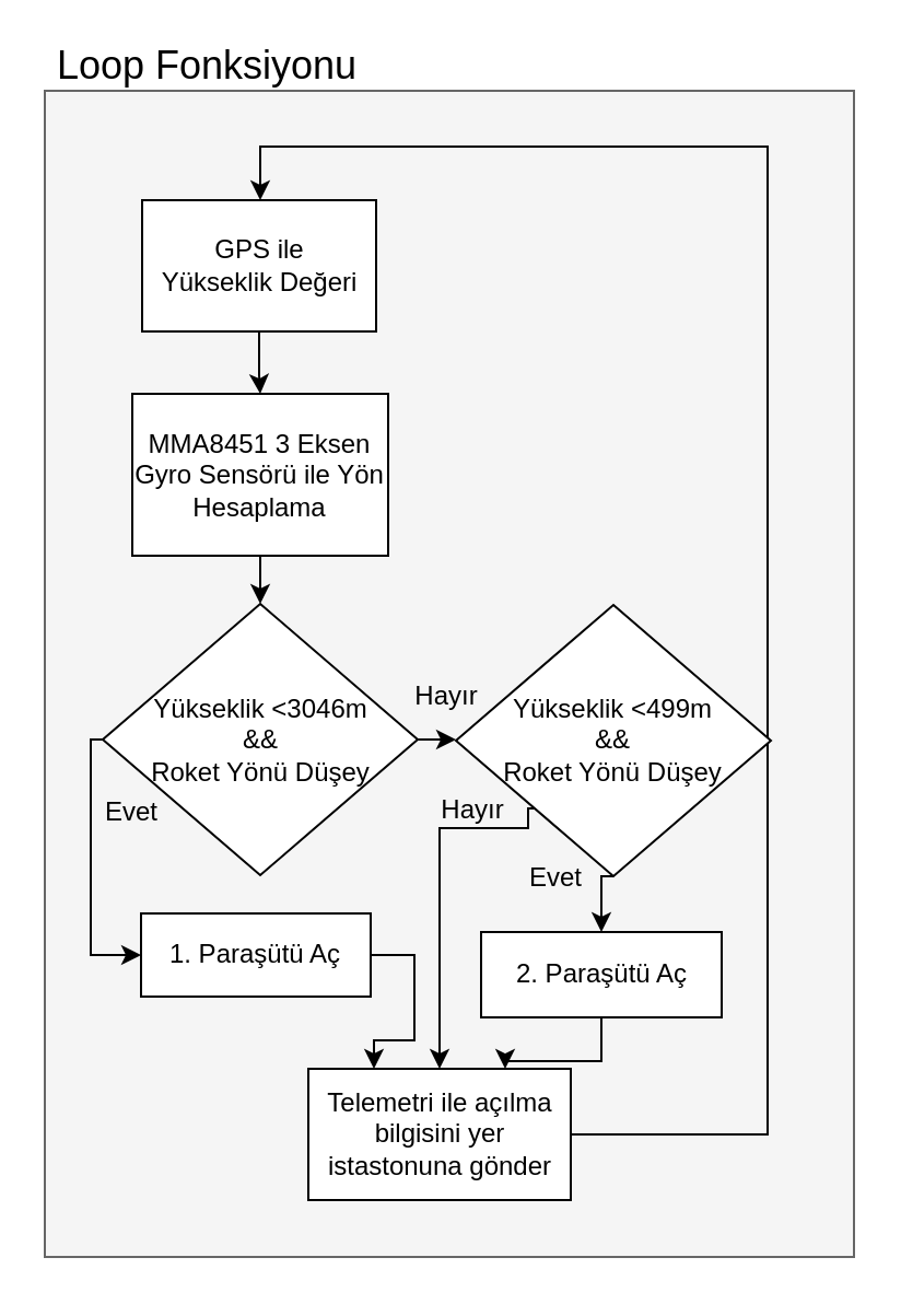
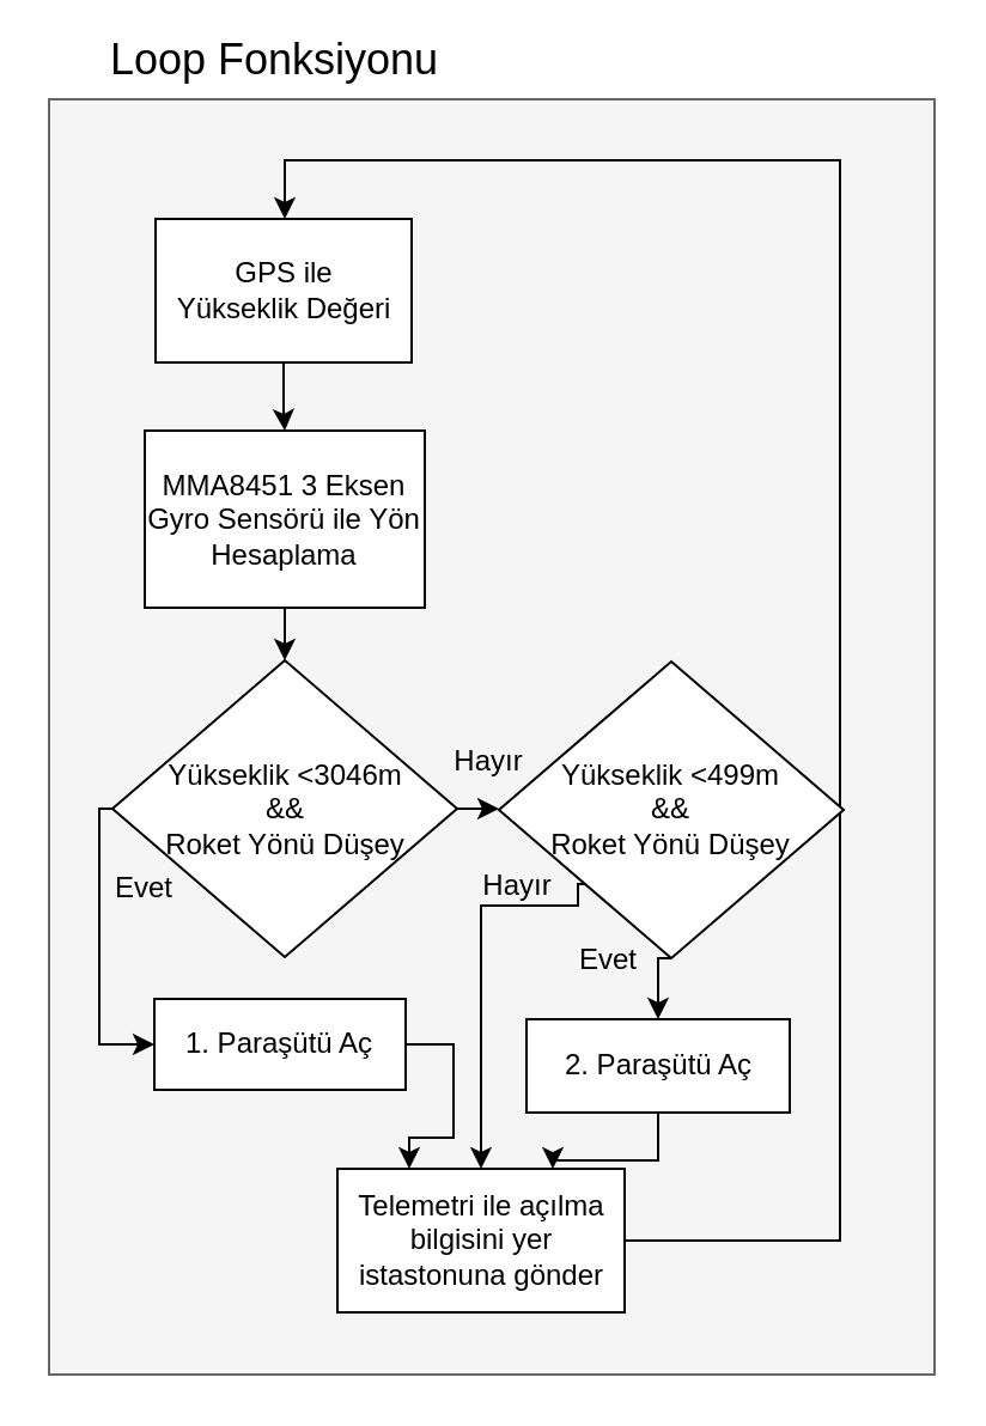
- <mxCell id="3" value="&lt;font style=&quot;font-size: 18px&quot;&gt;Loop Fonksiyonu&lt;/font&gt;" style="text;html=1;strokeColor=none;fillColor=none;align=center;verticalAlign=middle;whiteSpace=wrap;rounded=0;" vertex="1" parent="1"><mxGeometry x="22" y="20" width="145" height="20" as="geometry" /></mxCell>
+ <mxCell id="3" value="&lt;font style=&quot;font-size: 18px&quot;&gt;Loop Fonksiyonu&lt;/font&gt;" style="text;html=1;strokeColor=none;fillColor=none;align=center;verticalAlign=middle;whiteSpace=wrap;rounded=0;" vertex="1" parent="1"><mxGeometry x="42" y="15" width="145" height="20" as="geometry" /></mxCell>
